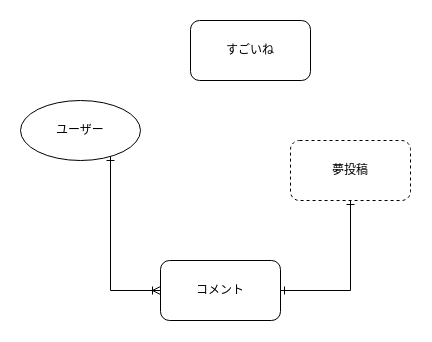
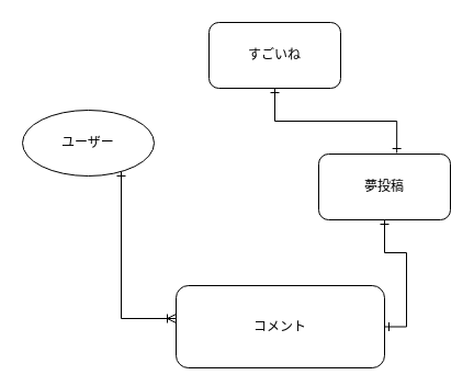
+ <mxCell id="7" style="edgeStyle=orthogonalEdgeStyle;rounded=0;orthogonalLoop=1;jettySize=auto;html=1;entryX=0.593;entryY=-0.017;entryDx=0;entryDy=0;entryPerimeter=0;endArrow=ERone;endFill=0;startArrow=ERone;startFill=0;" edge="1" parent="1" source="8" target="4"><mxGeometry relative="1" as="geometry"><mxPoint x="360" y="130" as="targetPoint" /></mxGeometry></mxCell>
- <mxCell id="4" value="夢投稿" style="whiteSpace=wrap;html=1;rounded=1;dashed=1;" vertex="1" parent="1"><mxGeometry x="290" y="140" width="120" height="60" as="geometry" /></mxCell>
+ <mxCell id="4" value="夢投稿" style="whiteSpace=wrap;html=1;rounded=1;" vertex="1" parent="1"><mxGeometry x="290" y="140" width="120" height="60" as="geometry" /></mxCell>
- <mxCell id="6" value="コメント" style="whiteSpace=wrap;html=1;rounded=1;" vertex="1" parent="1"><mxGeometry x="160" y="260" width="120" height="60" as="geometry" /></mxCell>
+ <mxCell id="6" value="コメント" style="whiteSpace=wrap;html=1;rounded=1;" vertex="1" parent="1"><mxGeometry x="160" y="260" width="190" height="75" as="geometry" /></mxCell>
